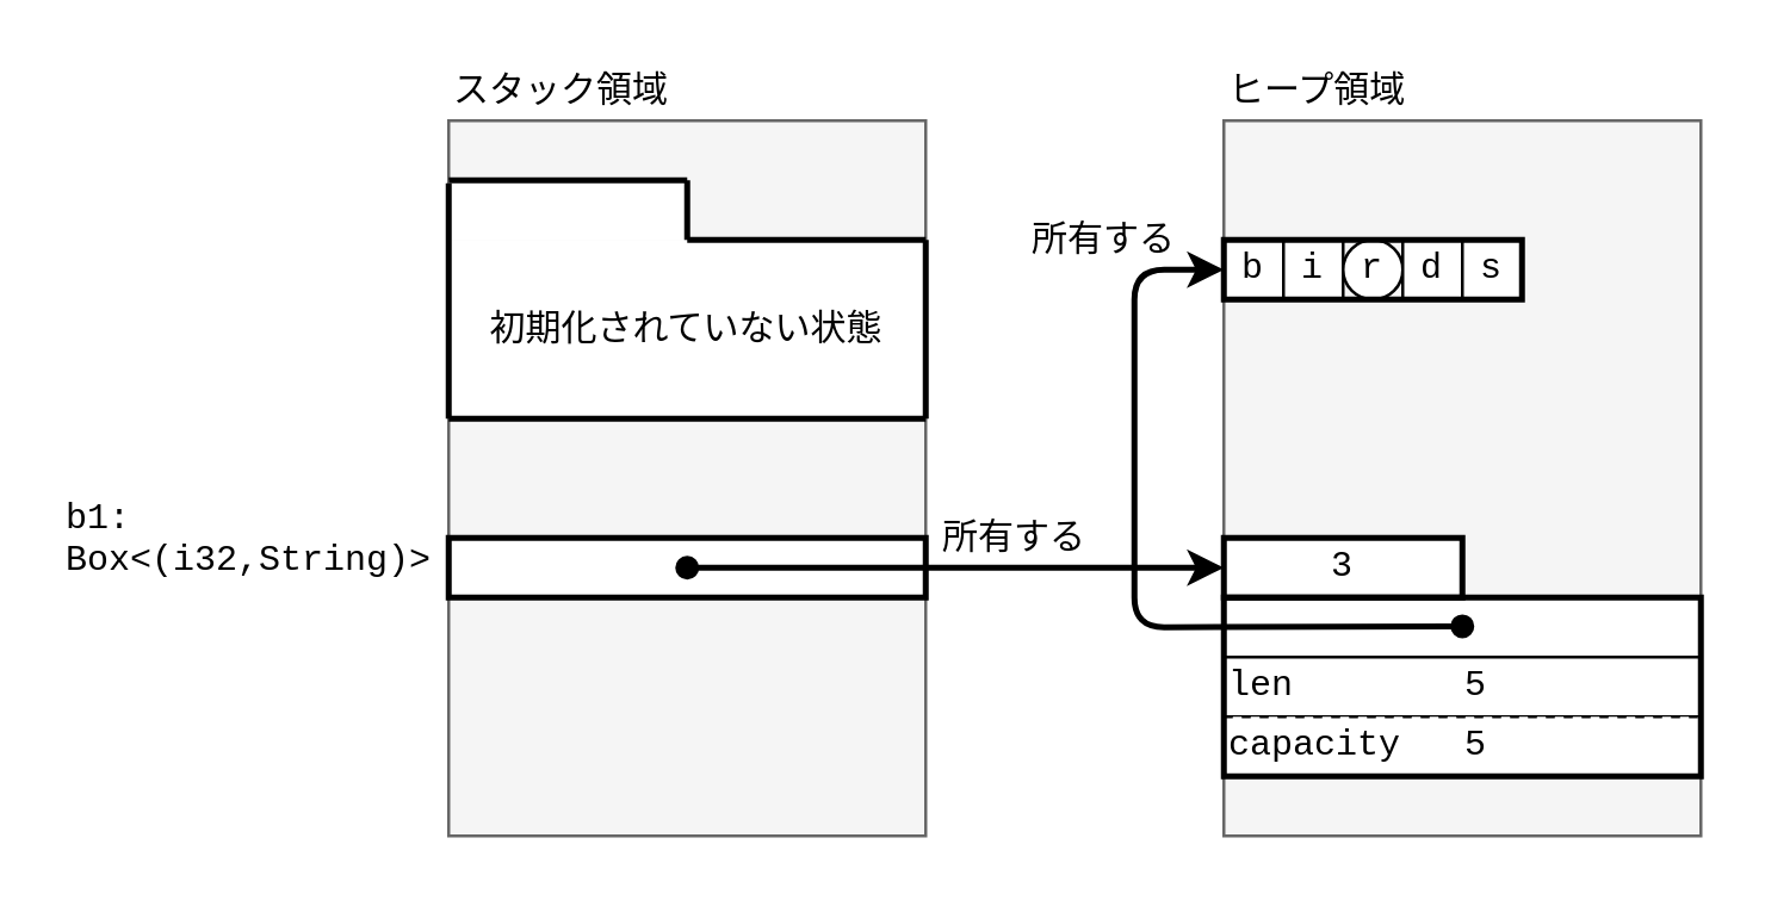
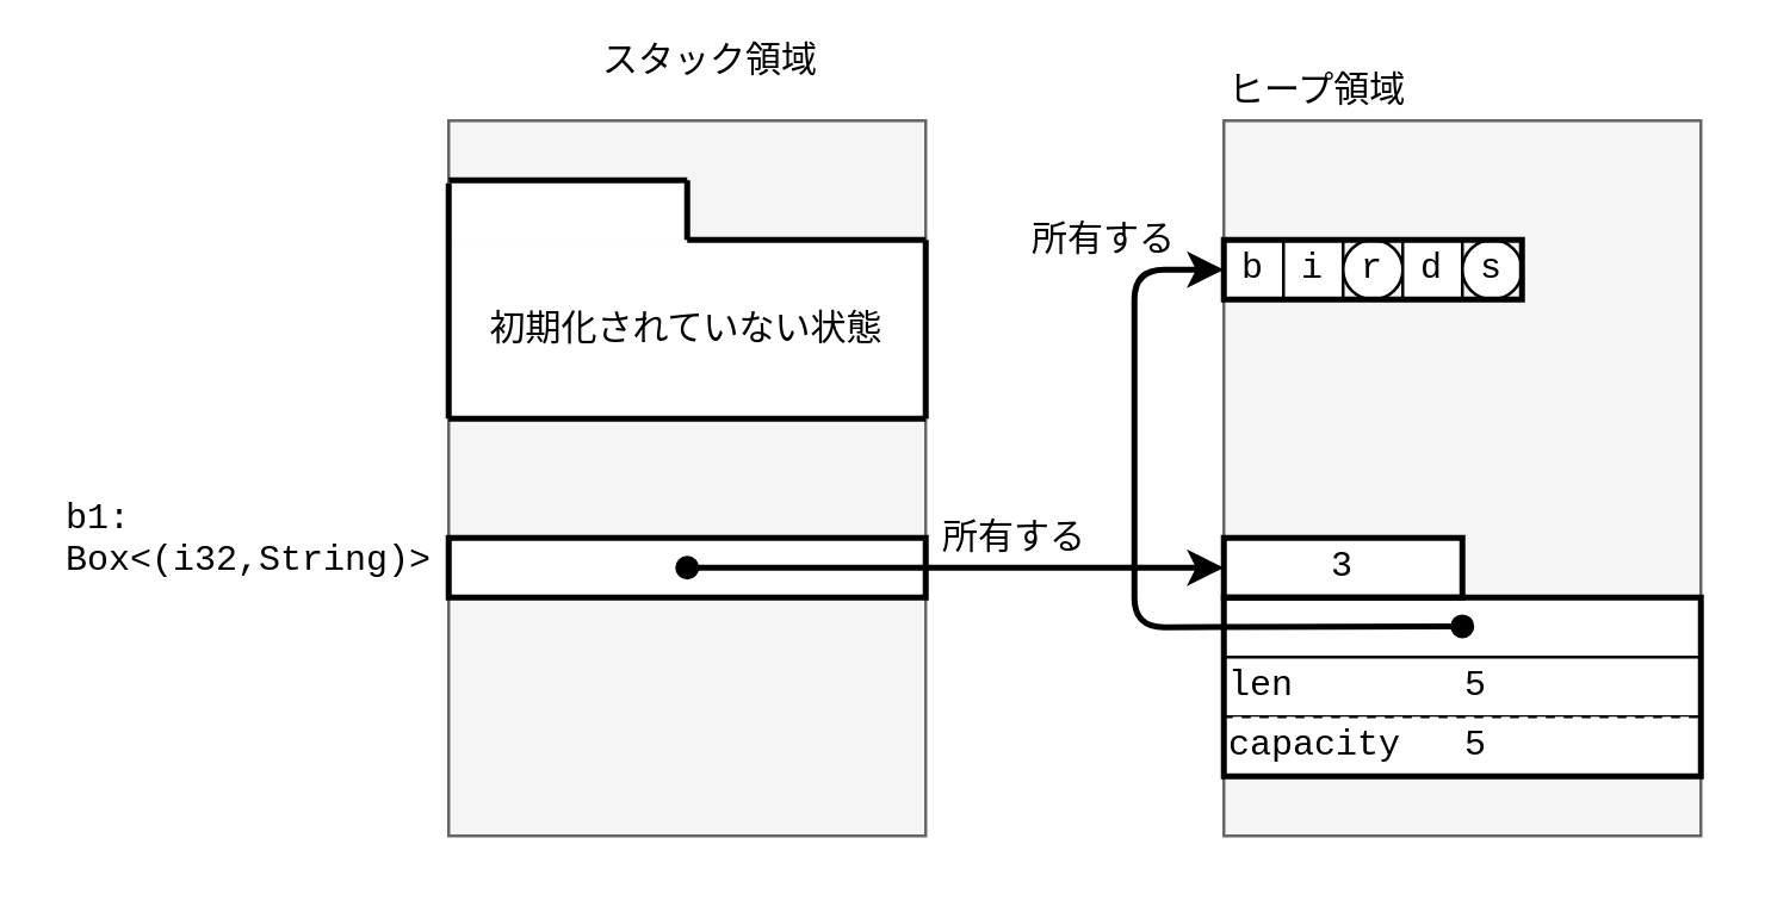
- <mxCell id="2" value="スタック領域" style="text;html=1;strokeColor=none;fillColor=none;align=left;verticalAlign=middle;whiteSpace=wrap;rounded=0;" vertex="1" parent="1"><mxGeometry x="150" y="20" width="120" height="20" as="geometry" /></mxCell>
+ <mxCell id="2" value="スタック領域" style="text;html=1;strokeColor=none;fillColor=none;align=left;verticalAlign=middle;whiteSpace=wrap;rounded=0;" vertex="1" parent="1"><mxGeometry x="200" y="10" width="120" height="20" as="geometry" /></mxCell>
- <mxCell id="16" value="s" style="rounded=0;whiteSpace=wrap;html=1;strokeWidth=1;align=center;fontFamily=Courier New;" vertex="1" parent="1"><mxGeometry x="490" y="80" width="20" height="20" as="geometry" /></mxCell>
+ <mxCell id="16" value="s" style="ellipse;whiteSpace=wrap;html=1;strokeWidth=1;align=center;fontFamily=Courier New;" vertex="1" parent="1"><mxGeometry x="490" y="80" width="20" height="20" as="geometry" /></mxCell>
